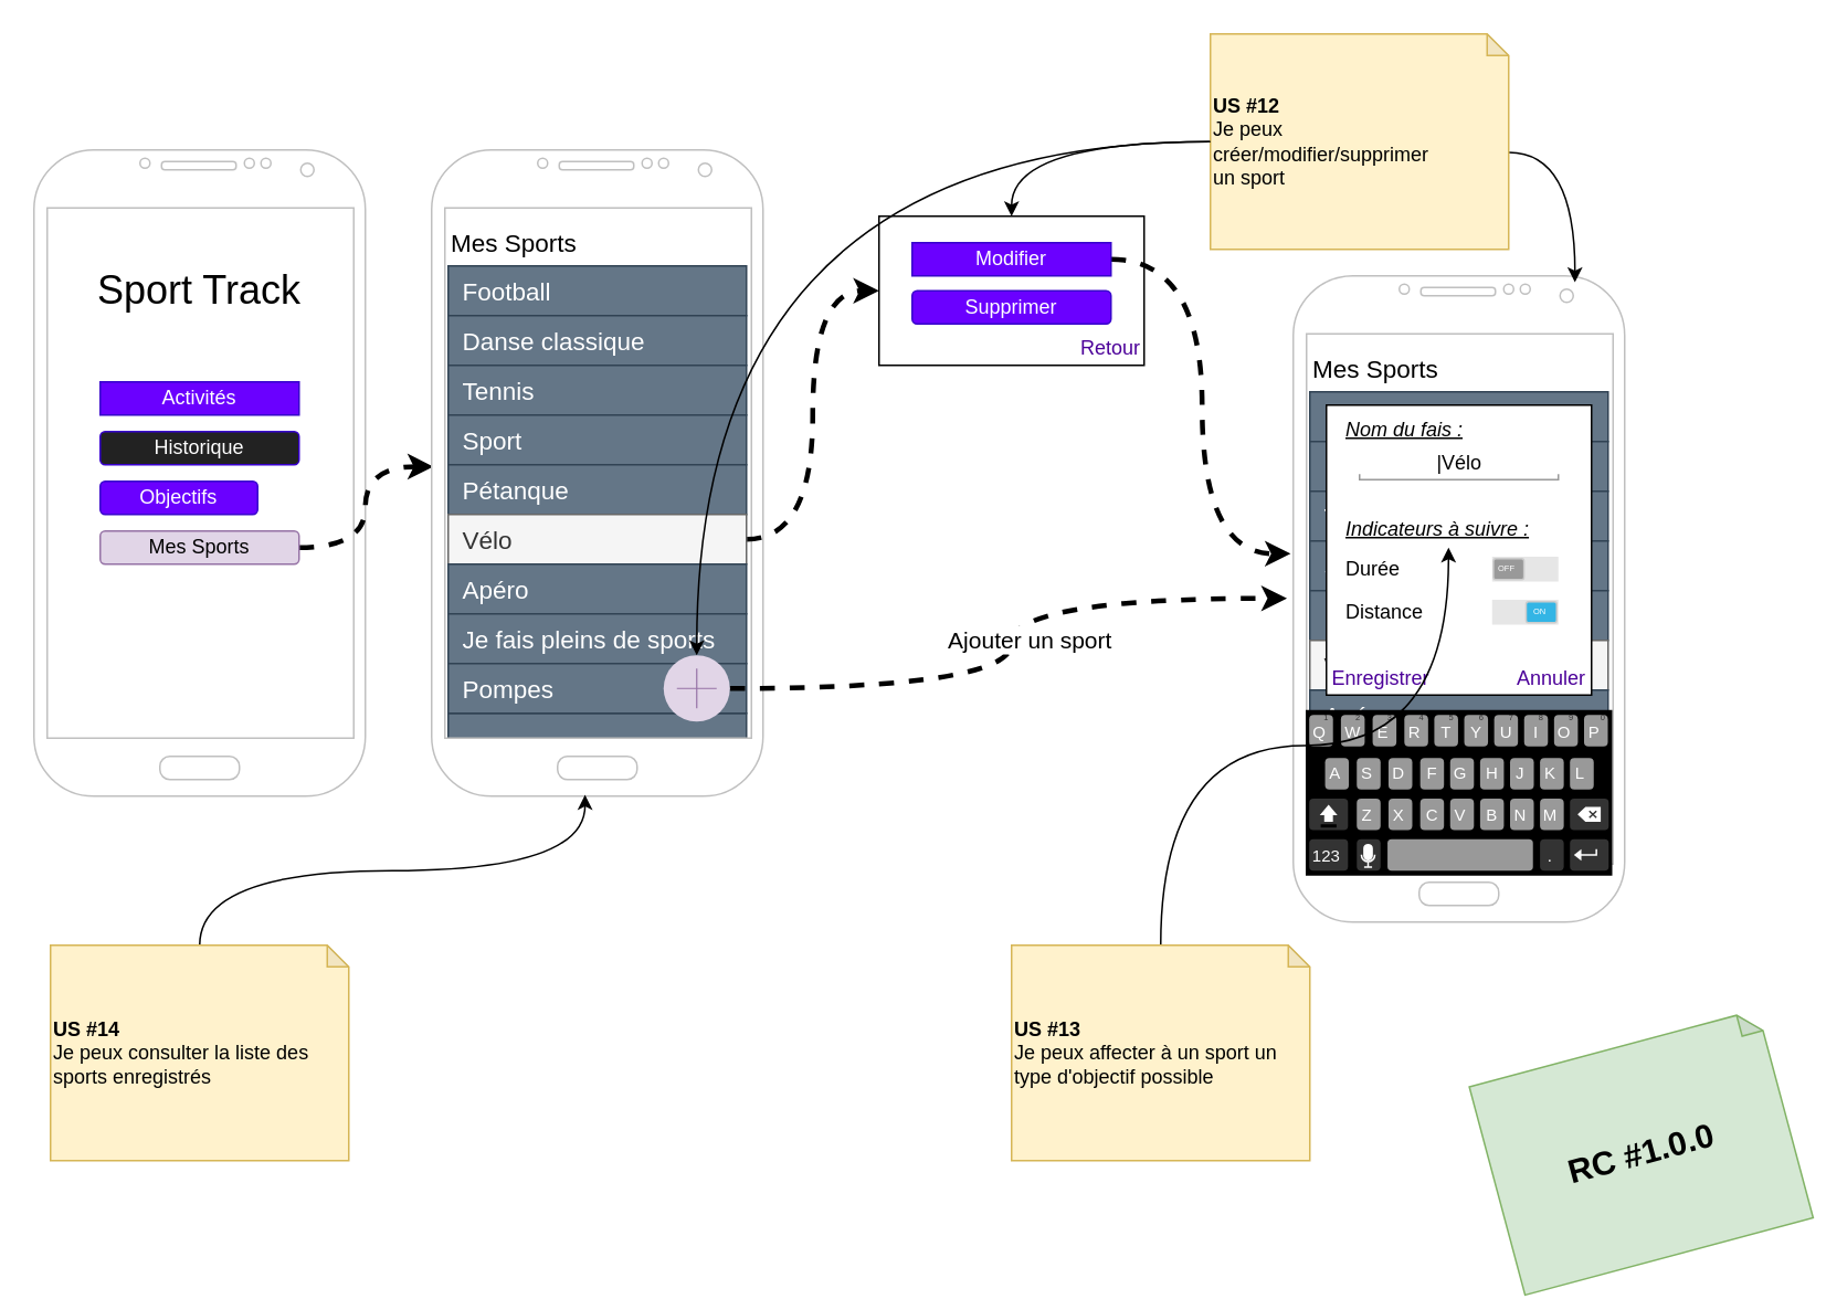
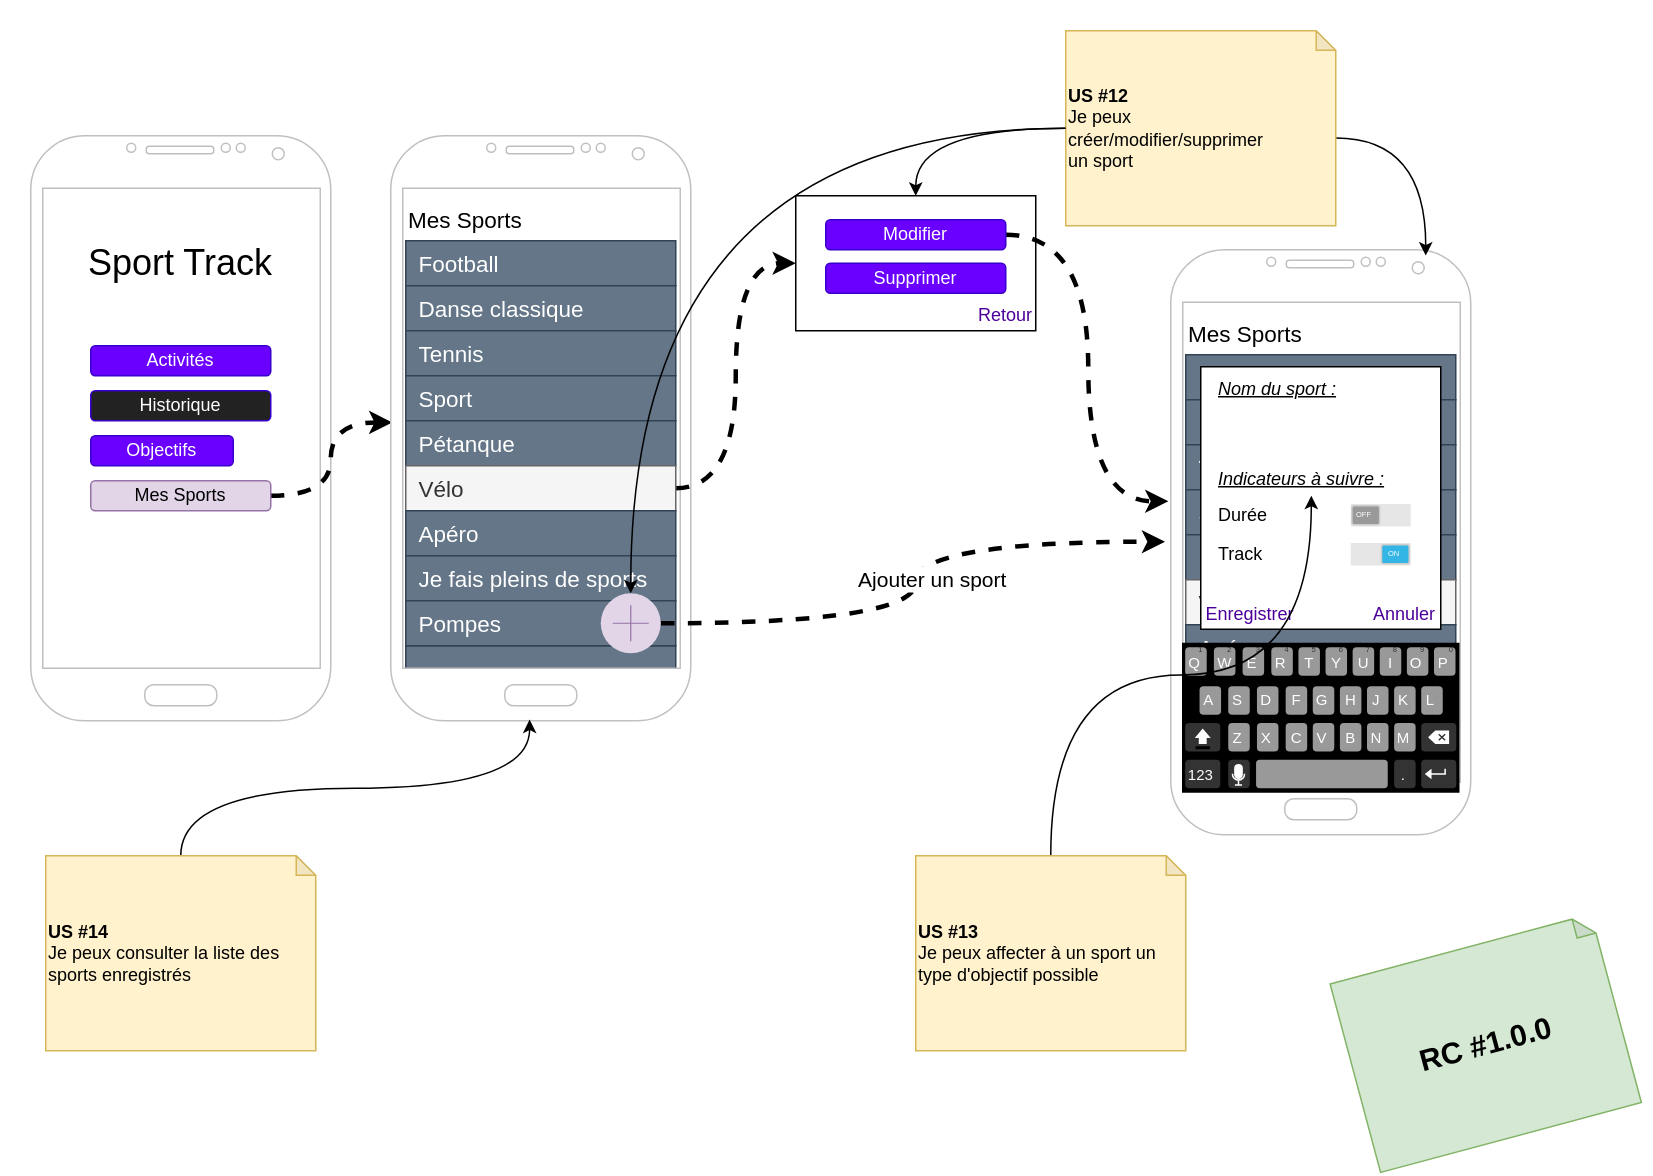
- <mxCell id="57" value="&lt;b&gt;US #12&lt;/b&gt;&lt;br&gt;Je peux&lt;br&gt;créer/modifier/supprimer&lt;br&gt;un sport" style="shape=note;whiteSpace=wrap;html=1;backgroundOutline=1;darkOpacity=0.05;size=13;align=left;fillColor=#fff2cc;strokeColor=#d6b656;" parent="1" vertex="1"><mxGeometry x="730" y="20" width="180" height="130" as="geometry" /></mxCell>
+ <mxCell id="57" value="&lt;b&gt;US #12&lt;/b&gt;&lt;br&gt;Je peux&lt;br&gt;créer/modifier/supprimer&lt;br&gt;un sport" style="shape=note;whiteSpace=wrap;html=1;backgroundOutline=1;darkOpacity=0.05;size=13;align=left;fillColor=#fff2cc;strokeColor=#d6b656;" parent="1" vertex="1"><mxGeometry x="710" y="20" width="180" height="130" as="geometry" /></mxCell>
- <mxCell id="28" value="Modifier" style="whiteSpace=wrap;html=1;fontSize=12;fillColor=#6a00ff;strokeColor=#3700CC;fontColor=#ffffff;rounded=0;" parent="1" vertex="1"><mxGeometry x="550" y="146" width="120" height="20" as="geometry" /></mxCell>
+ <mxCell id="28" value="Modifier" style="rounded=1;whiteSpace=wrap;html=1;fontSize=12;fillColor=#6a00ff;strokeColor=#3700CC;fontColor=#ffffff;" parent="1" vertex="1"><mxGeometry x="550" y="146" width="120" height="20" as="geometry" /></mxCell>
- <mxCell id="6" value="Activités" style="whiteSpace=wrap;html=1;fontSize=12;fillColor=#6a00ff;strokeColor=#3700CC;fontColor=#ffffff;rounded=0;" parent="1" vertex="1"><mxGeometry x="60" y="230" width="120" height="20" as="geometry" /></mxCell>
+ <mxCell id="6" value="Activités" style="rounded=1;whiteSpace=wrap;html=1;fontSize=12;fillColor=#6a00ff;strokeColor=#3700CC;fontColor=#ffffff;" parent="1" vertex="1"><mxGeometry x="60" y="230" width="120" height="20" as="geometry" /></mxCell>
- <mxCell id="47" value="&lt;i&gt;Nom du fais :&lt;/i&gt;" style="text;html=1;align=left;verticalAlign=middle;resizable=0;points=[];autosize=1;fontSize=12;fontStyle=4" parent="1" vertex="1"><mxGeometry x="810" y="249" width="90" height="20" as="geometry" /></mxCell>
+ <mxCell id="47" value="&lt;i&gt;Nom du sport :&lt;/i&gt;" style="text;html=1;align=left;verticalAlign=middle;resizable=0;points=[];autosize=1;fontSize=12;fontStyle=4" parent="1" vertex="1"><mxGeometry x="810" y="249" width="90" height="20" as="geometry" /></mxCell>
- <mxCell id="46" value="|Vélo" style="strokeWidth=1;html=1;shadow=0;dashed=0;shape=mxgraph.android.textfield;align=center;strokeColor=#999999;pointerEvents=1;fontSize=12;" parent="1" vertex="1"><mxGeometry x="820" y="269" width="120" height="20" as="geometry" /></mxCell>
- <mxCell id="51" value="Distance" style="text;html=1;align=left;verticalAlign=middle;resizable=0;points=[];autosize=1;fontSize=12;" parent="1" vertex="1"><mxGeometry x="810" y="359" width="60" height="20" as="geometry" /></mxCell>
+ <mxCell id="51" value="Track" style="text;html=1;align=left;verticalAlign=middle;resizable=0;points=[];autosize=1;fontSize=12;" parent="1" vertex="1"><mxGeometry x="810" y="359" width="60" height="20" as="geometry" /></mxCell>
